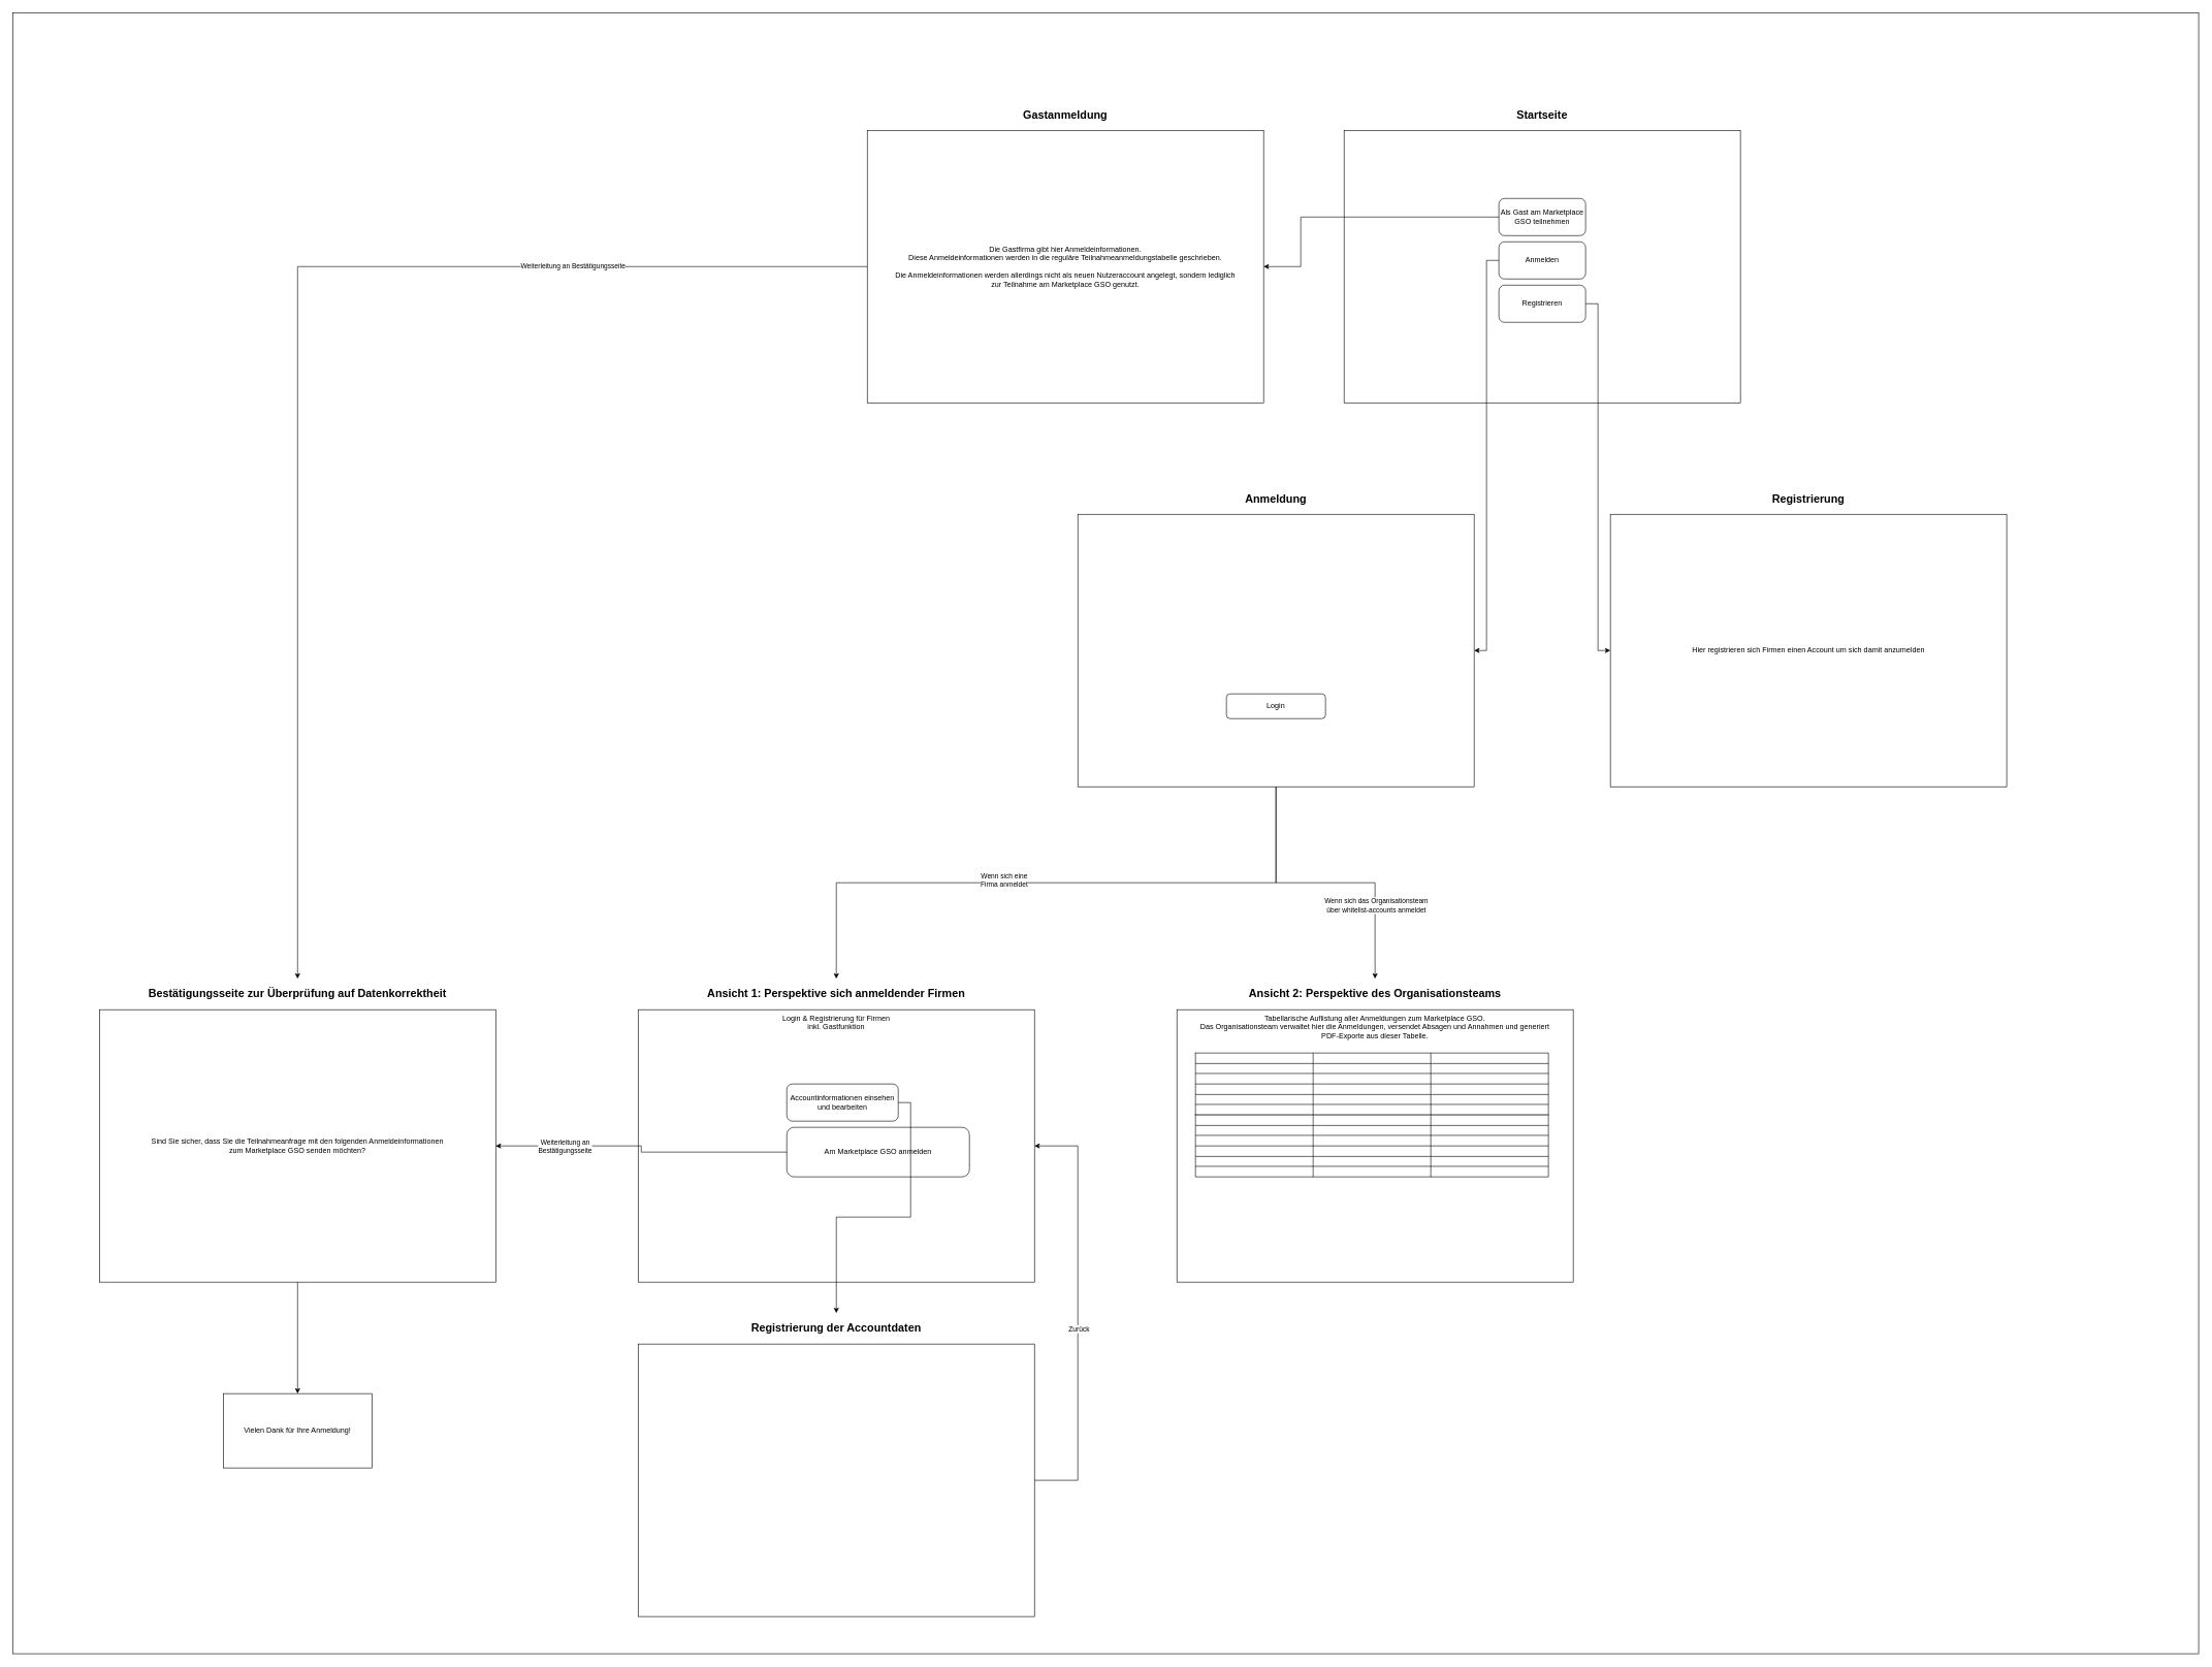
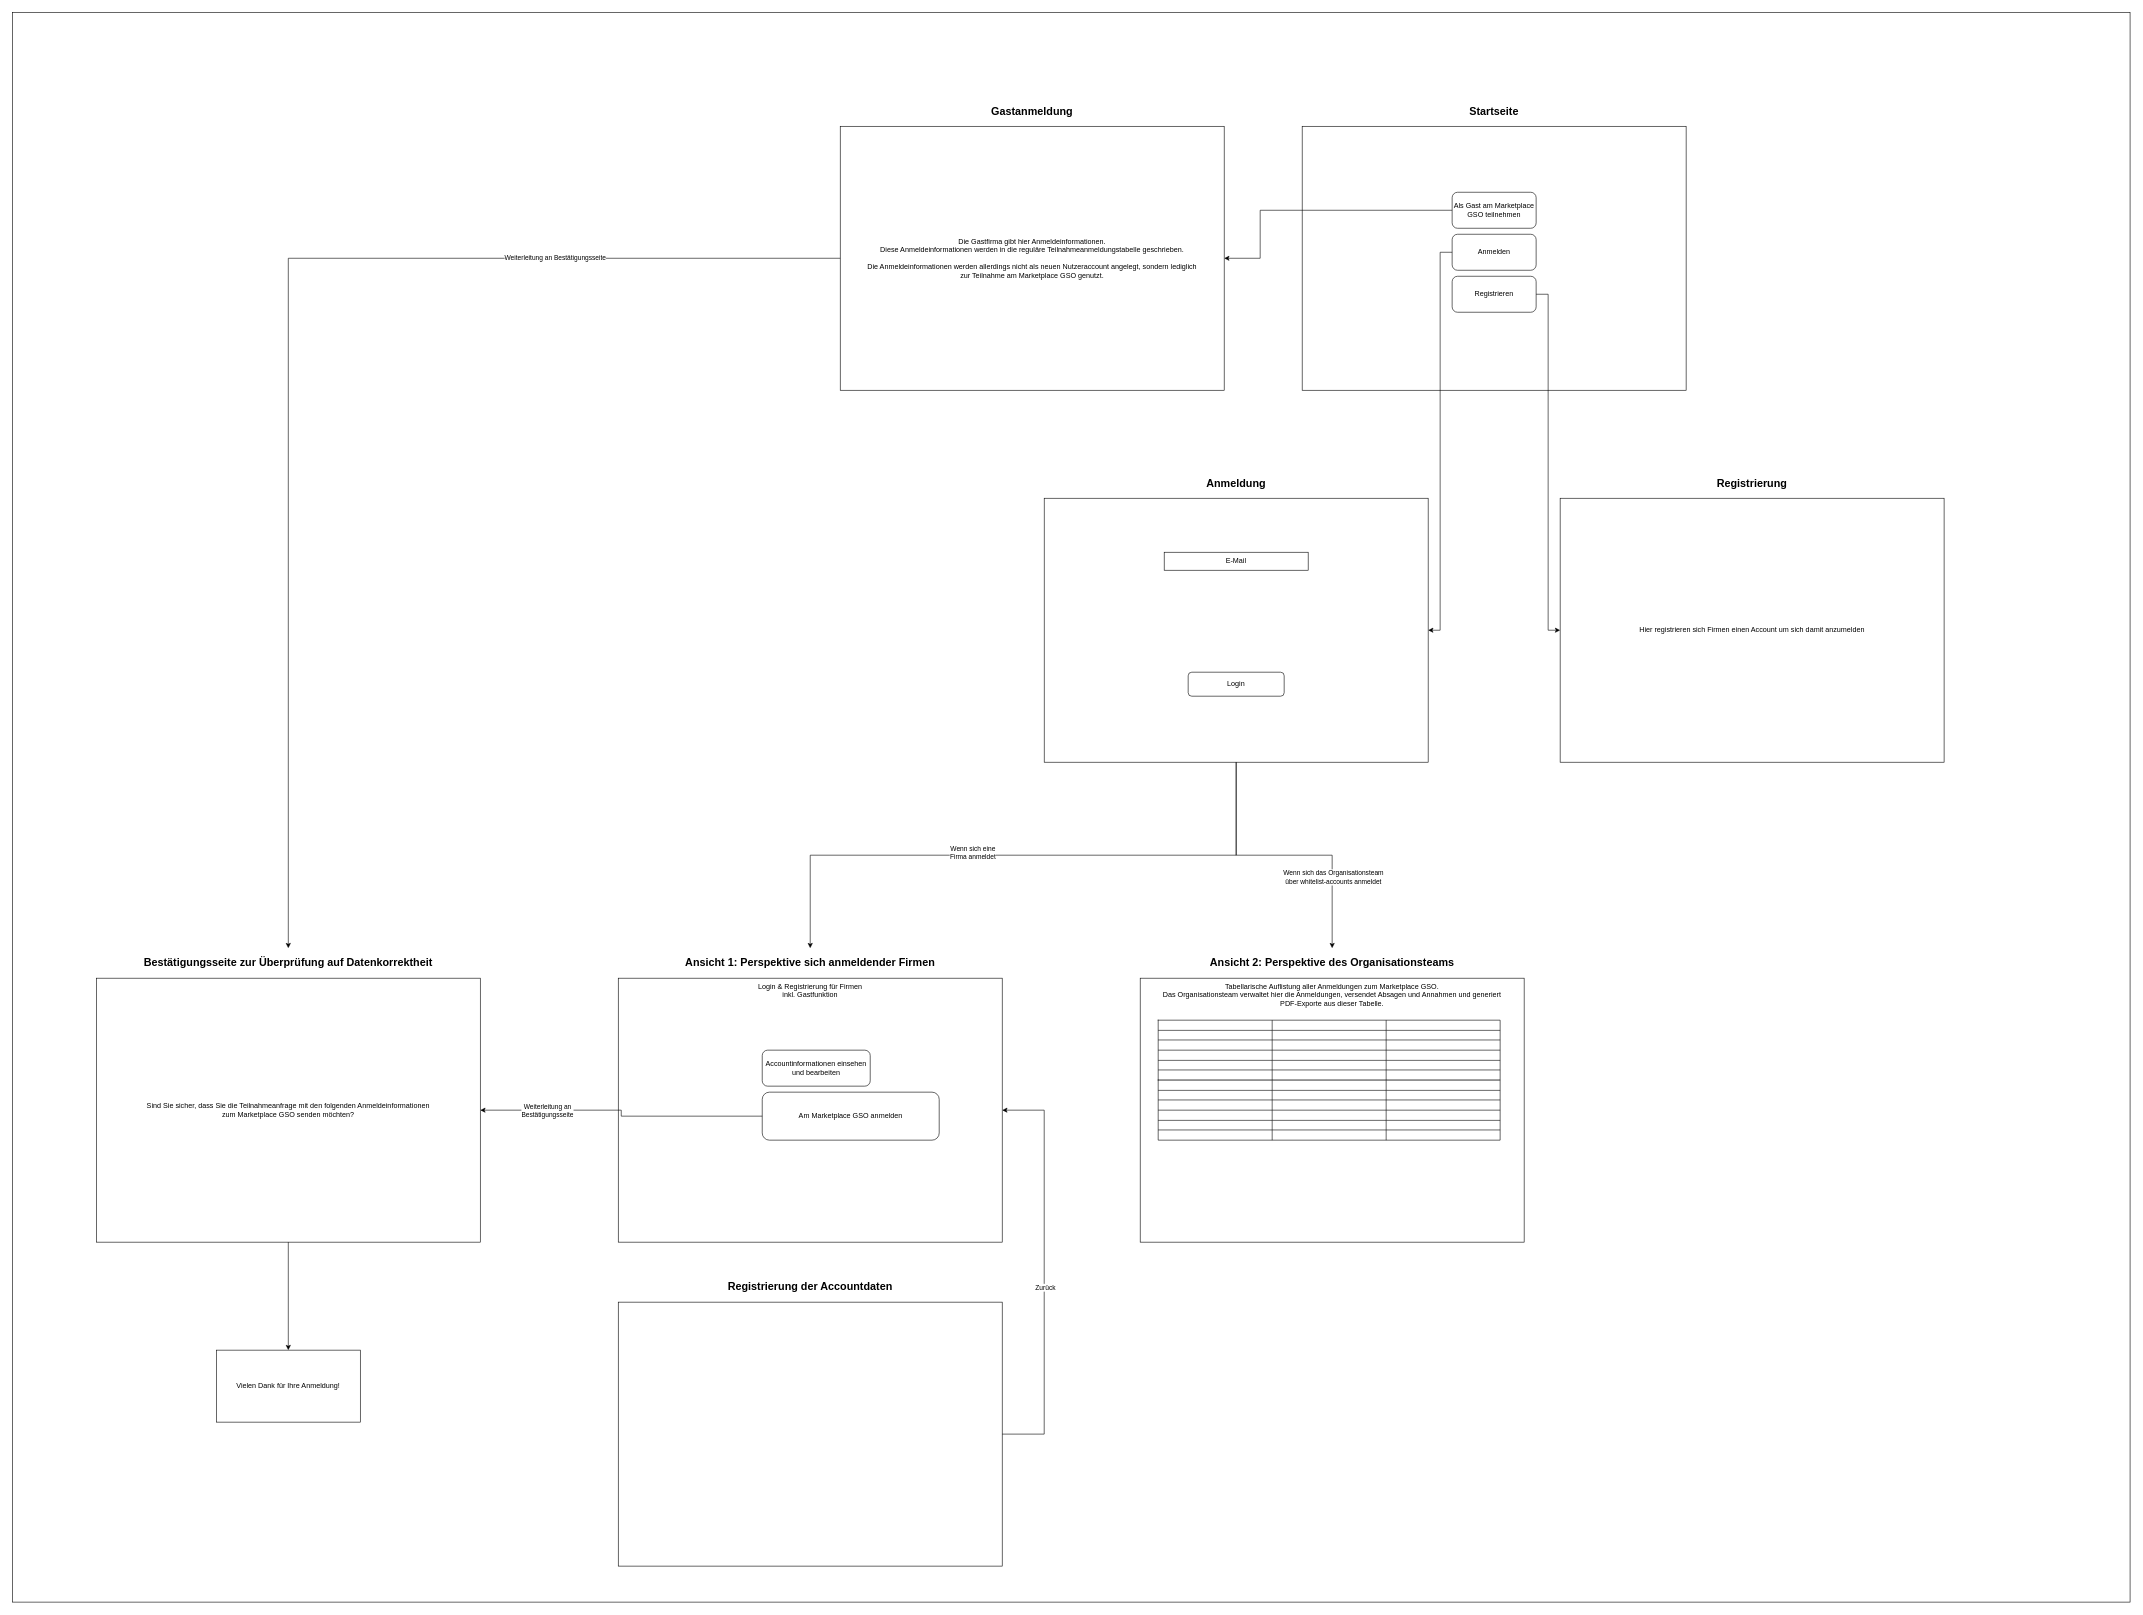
+ <mxCell id="75" value="E-Mail" style="rounded=0;whiteSpace=wrap;html=1;" vertex="1" parent="72"><mxGeometry x="200" y="140.0" width="240" height="30" as="geometry" /></mxCell>
- <mxCell id="98" style="edgeStyle=orthogonalEdgeStyle;rounded=0;orthogonalLoop=1;jettySize=auto;html=1;exitX=1;exitY=0.5;exitDx=0;exitDy=0;entryX=0.5;entryY=0;entryDx=0;entryDy=0;" edge="1" parent="1" source="7" target="97"><mxGeometry relative="1" as="geometry" /></mxCell>
